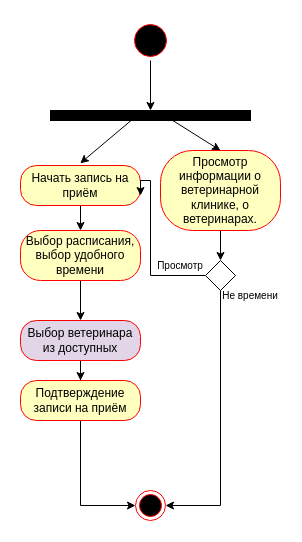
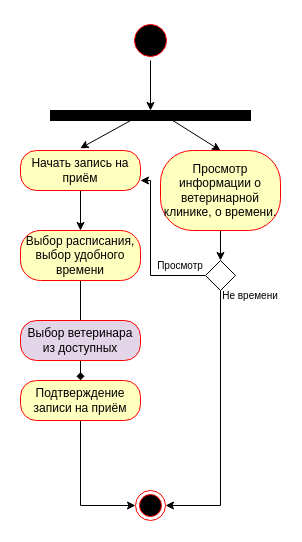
- <mxCell id="15" value="Начать запись на приём" style="rounded=1;whiteSpace=wrap;html=1;arcSize=40;fontColor=#000000;fillColor=#ffffc0;strokeColor=#ff0000;" parent="1" vertex="1"><mxGeometry x="20" y="165" width="120" height="40" as="geometry" /></mxCell>
+ <mxCell id="15" value="Начать запись на приём" style="rounded=1;whiteSpace=wrap;html=1;arcSize=40;fontColor=#000000;fillColor=#ffffc0;strokeColor=#ff0000;" parent="1" vertex="1"><mxGeometry x="20" y="150" width="120" height="40" as="geometry" /></mxCell>
- <mxCell id="17" value="Просмотр информации о ветеринарной клинике, о ветеринарах." style="rounded=1;whiteSpace=wrap;html=1;arcSize=40;fontColor=#000000;fillColor=#ffffc0;strokeColor=#ff0000;" parent="1" vertex="1"><mxGeometry x="160" y="150" width="120" height="80" as="geometry" /></mxCell>
+ <mxCell id="17" value="Просмотр информации о ветеринарной клинике, о времени." style="rounded=1;whiteSpace=wrap;html=1;arcSize=40;fontColor=#000000;fillColor=#ffffc0;strokeColor=#ff0000;" parent="1" vertex="1"><mxGeometry x="160" y="150" width="120" height="80" as="geometry" /></mxCell>
- <mxCell id="5" value="" style="edgeStyle=orthogonalEdgeStyle;rounded=0;orthogonalLoop=1;jettySize=auto;html=1;" parent="1" source="6" target="8" edge="1"><mxGeometry relative="1" as="geometry" /></mxCell>
+ <mxCell id="5" value="" style="edgeStyle=orthogonalEdgeStyle;rounded=0;orthogonalLoop=1;jettySize=auto;html=1;endArrow=none;" parent="1" source="6" target="8" edge="1"><mxGeometry relative="1" as="geometry" /></mxCell>
- <mxCell id="7" value="" style="edgeStyle=orthogonalEdgeStyle;rounded=0;orthogonalLoop=1;jettySize=auto;html=1;" parent="1" source="8" target="10" edge="1"><mxGeometry relative="1" as="geometry" /></mxCell>
+ <mxCell id="7" value="" style="edgeStyle=orthogonalEdgeStyle;rounded=0;orthogonalLoop=1;jettySize=auto;html=1;endArrow=diamond;" parent="1" source="8" target="10" edge="1"><mxGeometry relative="1" as="geometry" /></mxCell>
